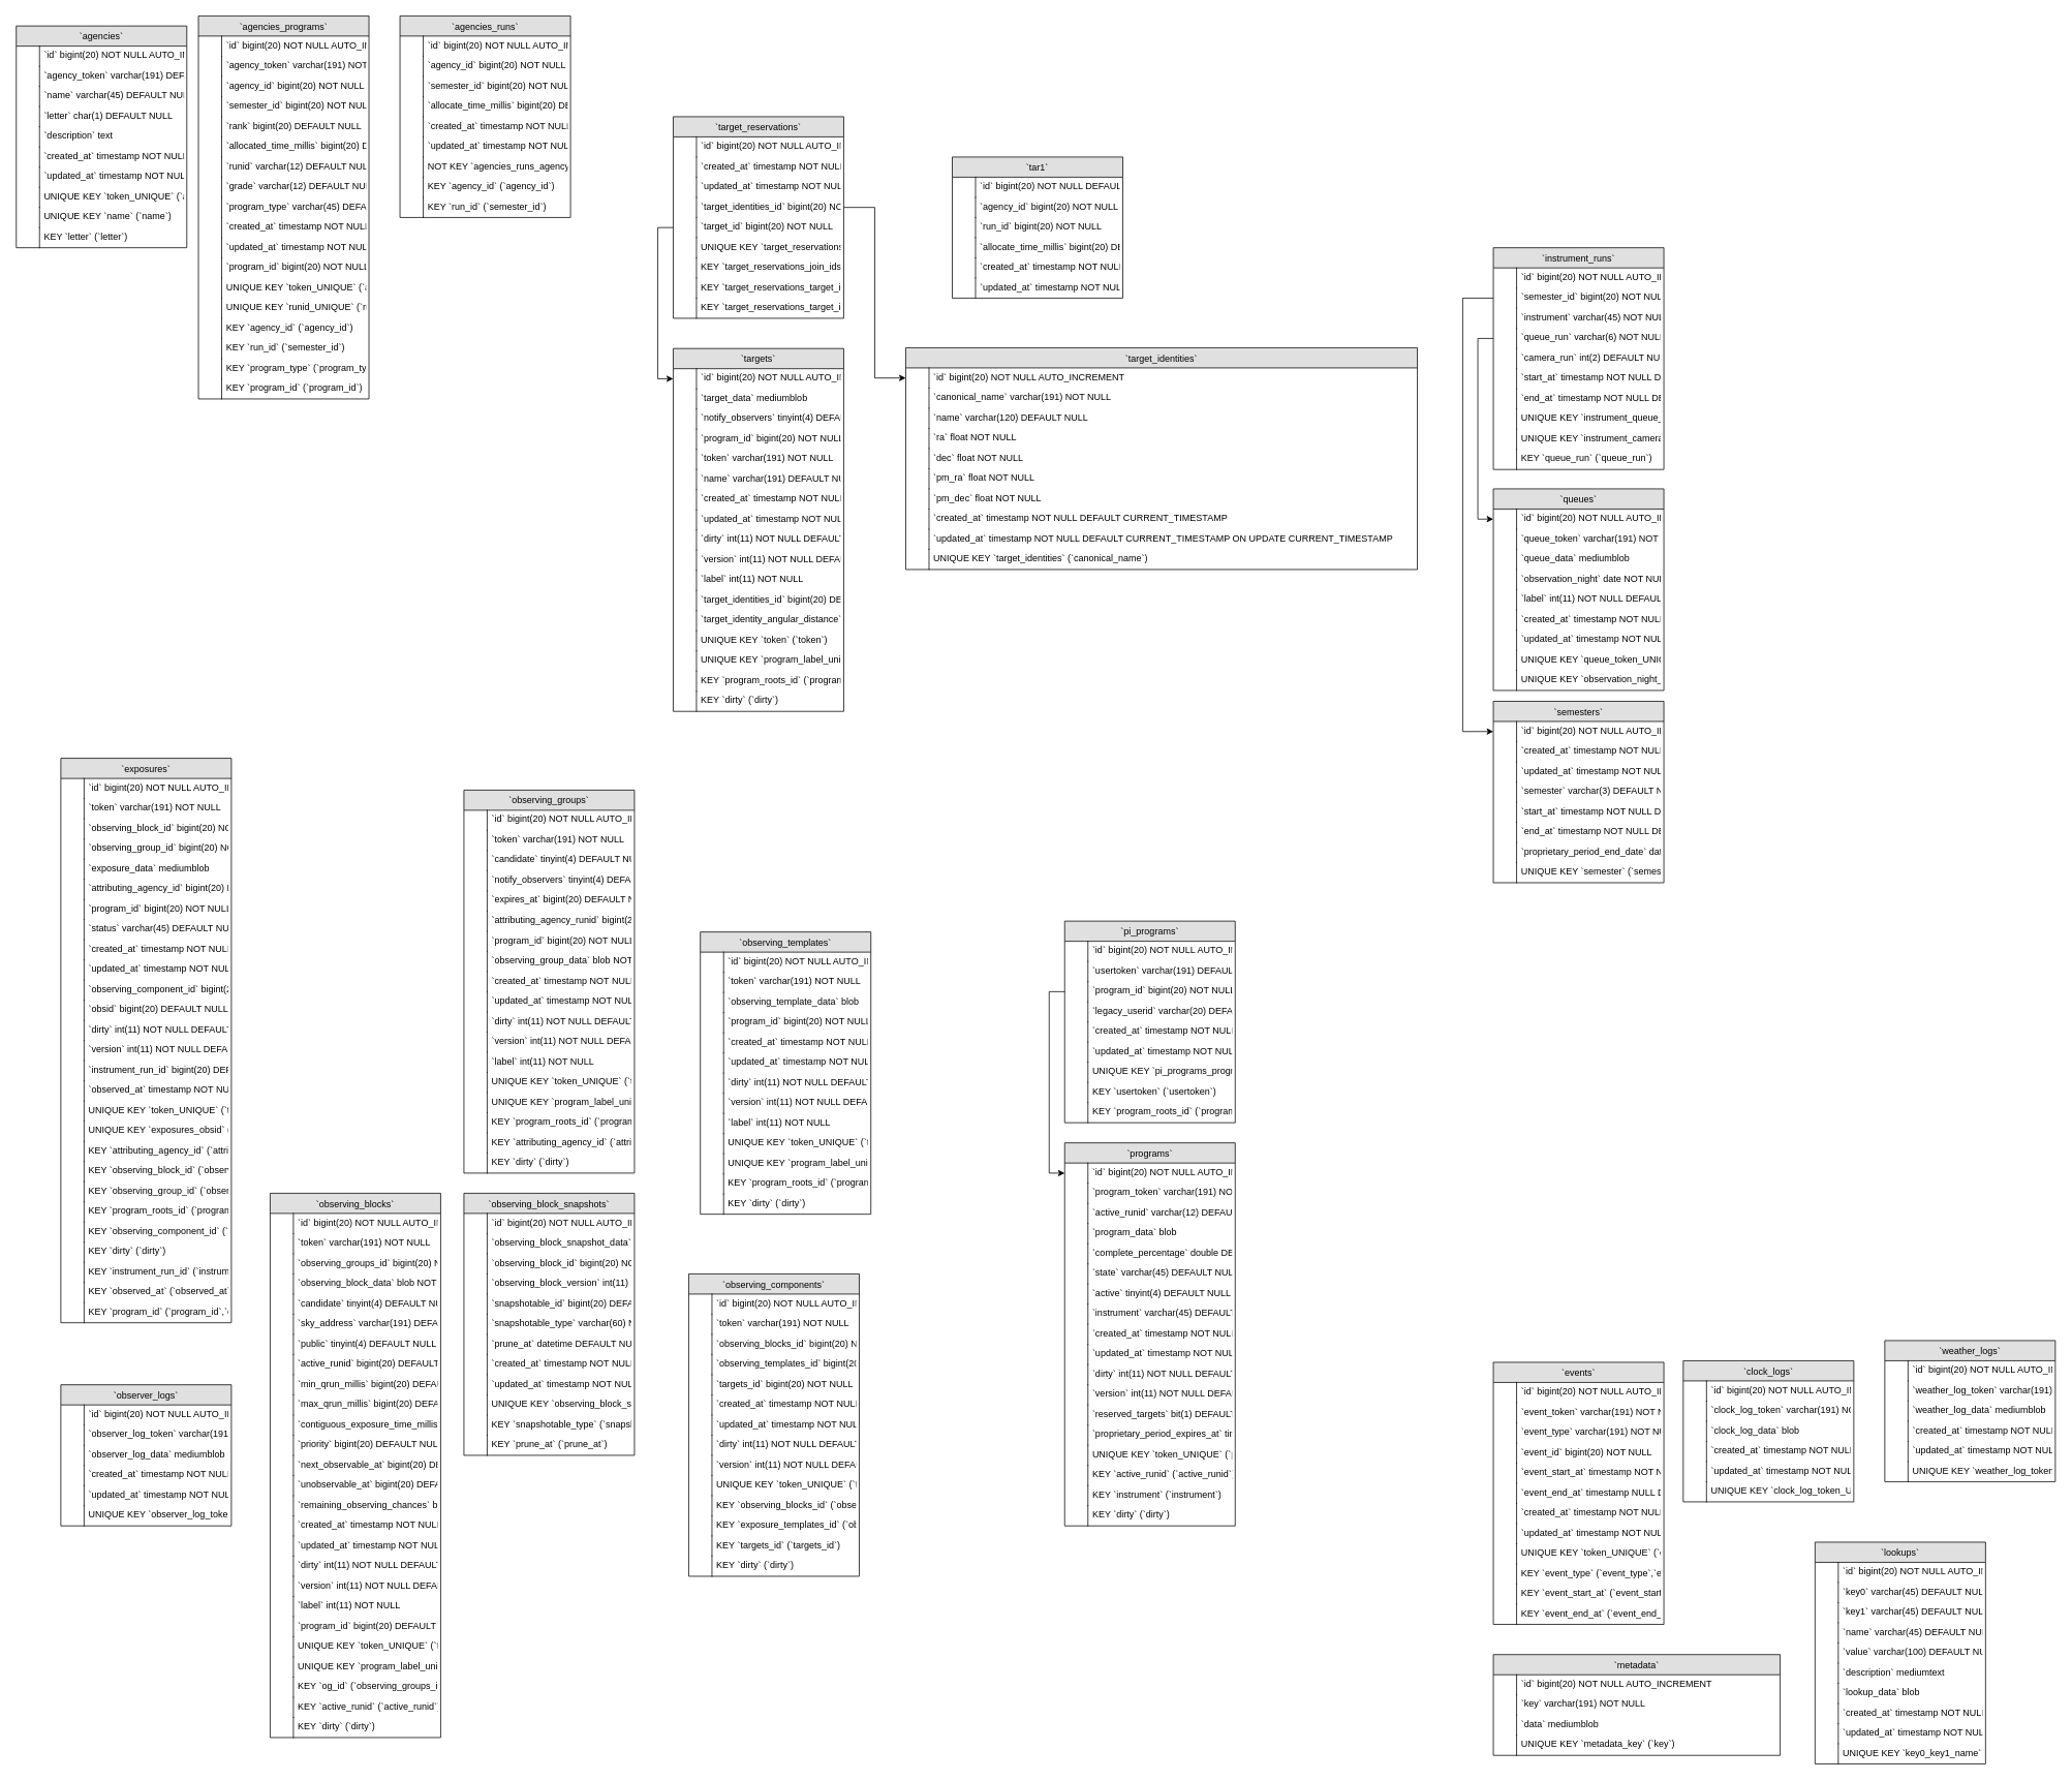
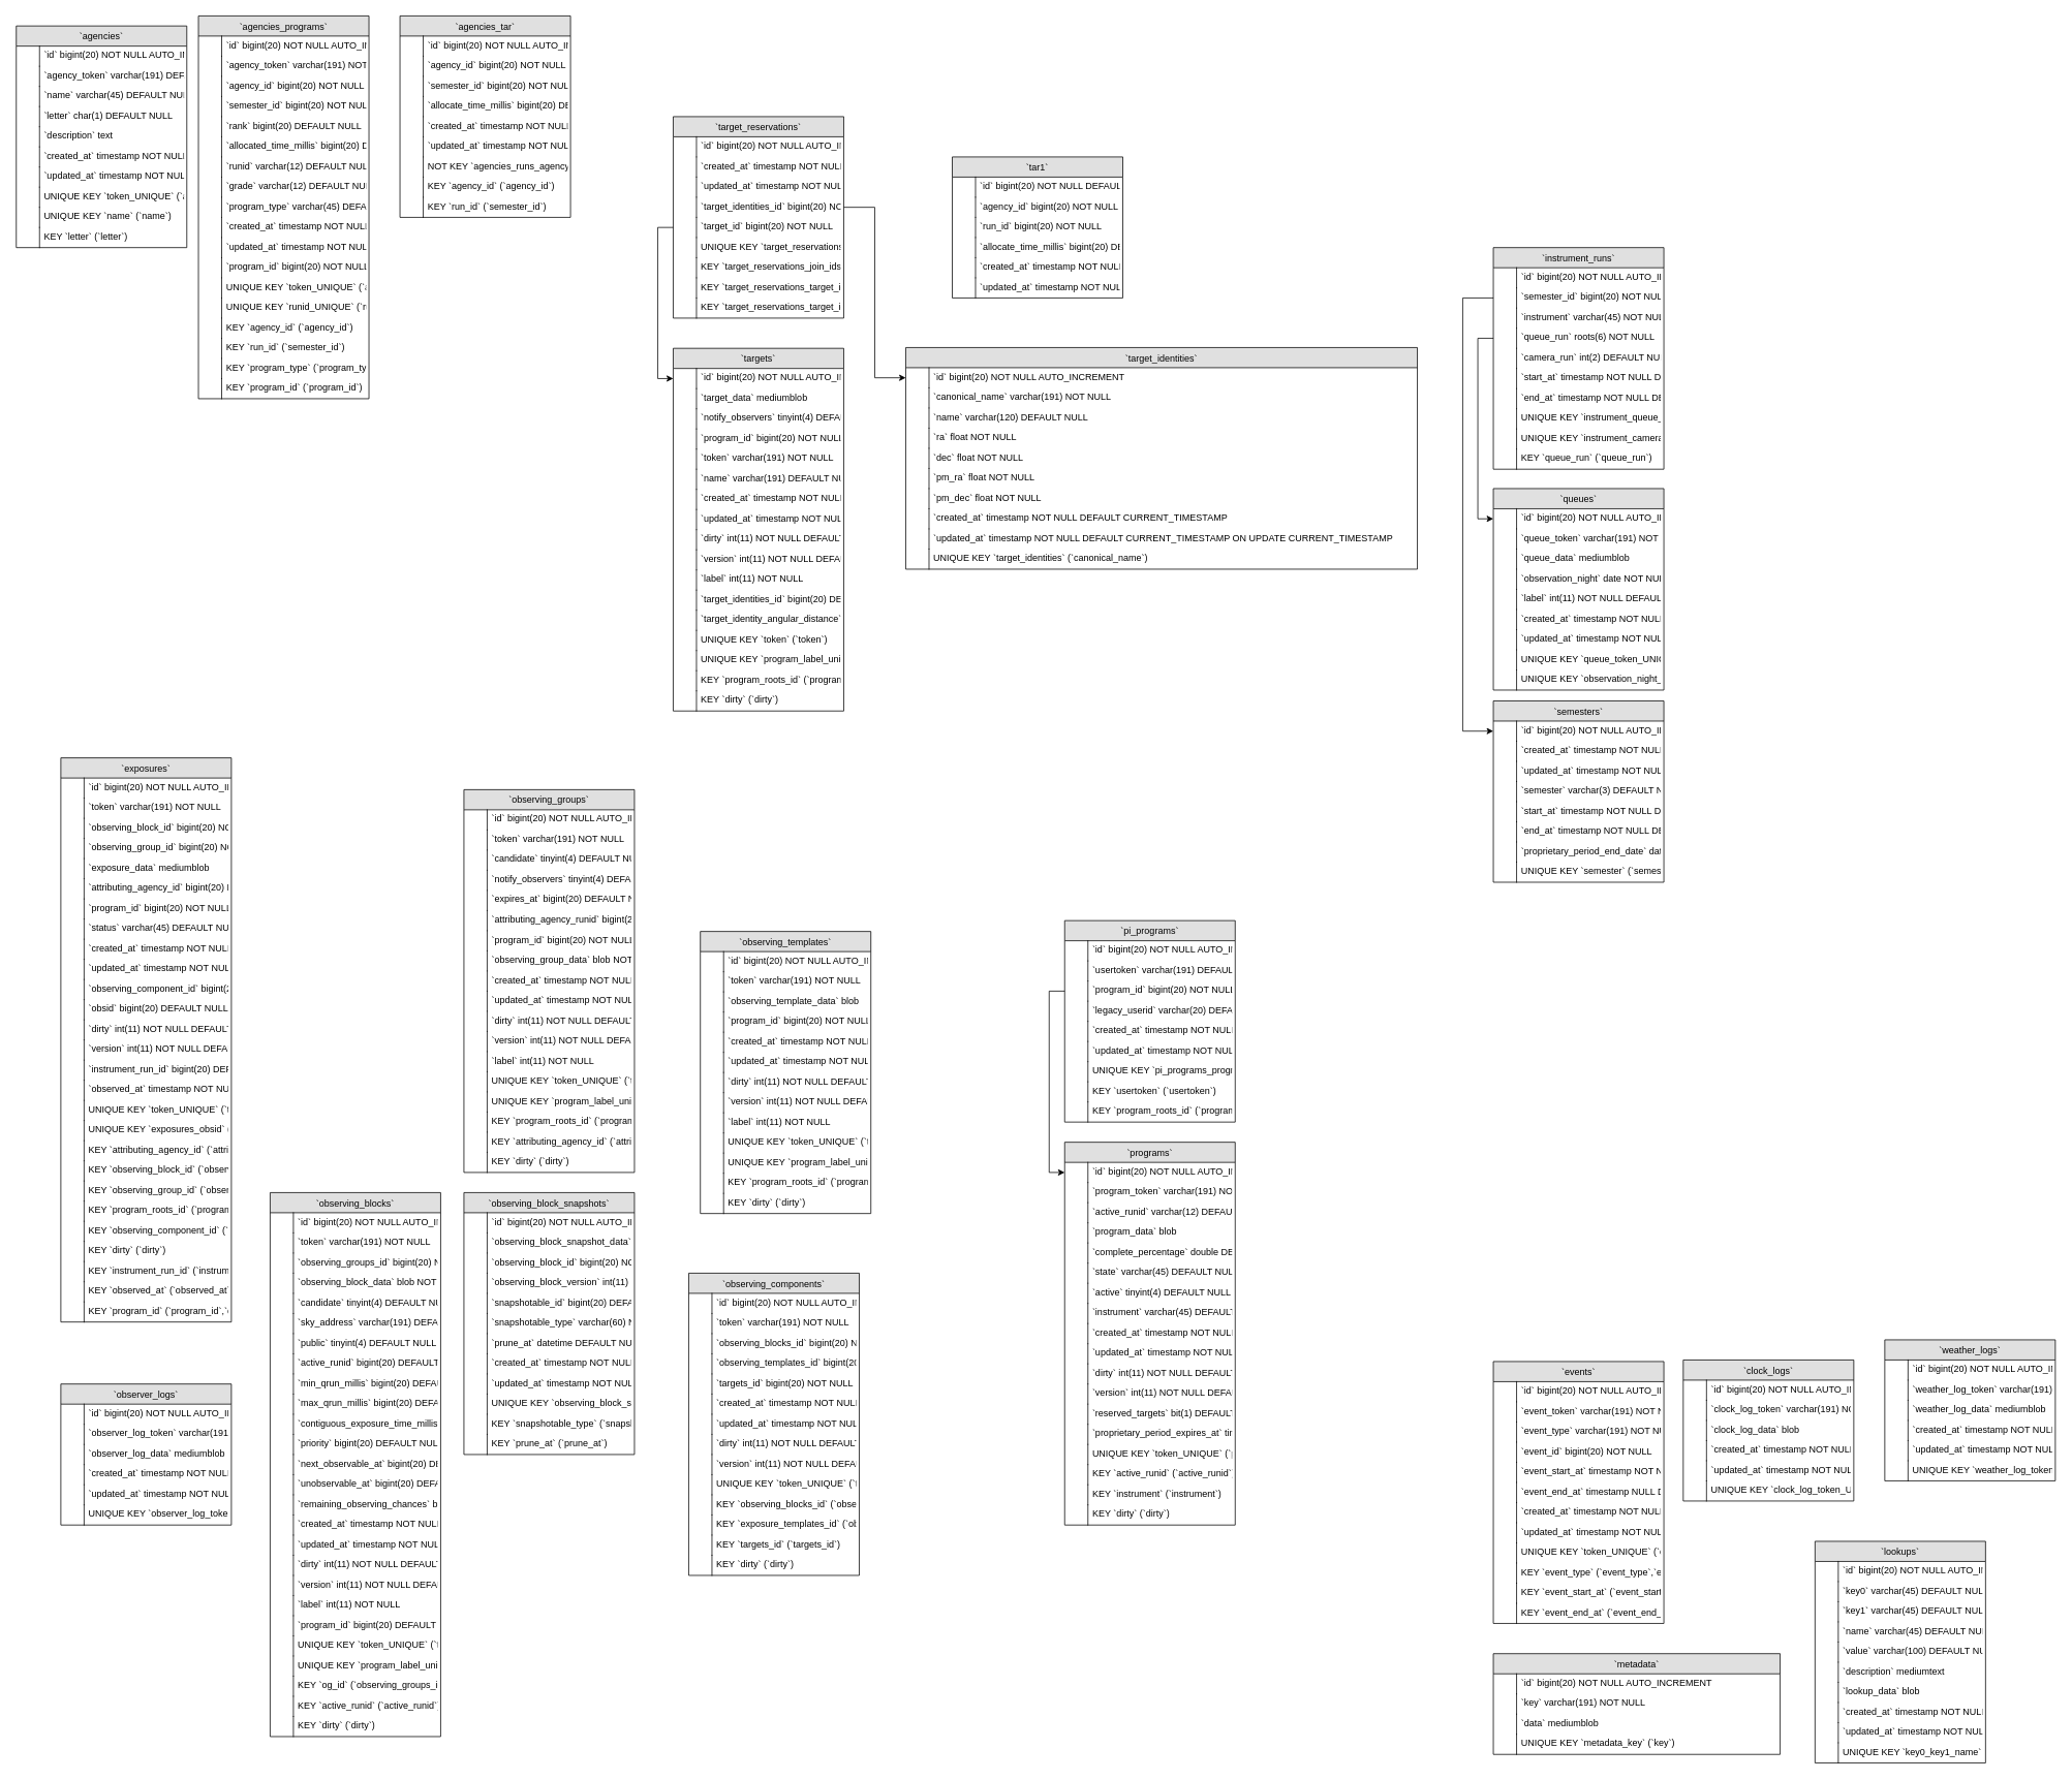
- <mxCell id="60" value="`agencies_runs`" style="swimlane;fontStyle=0;childLayout=stackLayout;horizontal=1;startSize=26;fillColor=#e0e0e0;horizontalStack=0;resizeParent=1;resizeLast=0;collapsible=1;marginBottom=0;swimlaneFillColor=#ffffff;align=center;" vertex="1" parent="1"><mxGeometry x="515.5" y="20" width="220" height="260" as="geometry"><mxRectangle x="560" y="40" width="120" height="26" as="alternateBounds" /></mxGeometry></mxCell>
+ <mxCell id="60" value="`agencies_tar`" style="swimlane;fontStyle=0;childLayout=stackLayout;horizontal=1;startSize=26;fillColor=#e0e0e0;horizontalStack=0;resizeParent=1;resizeLast=0;collapsible=1;marginBottom=0;swimlaneFillColor=#ffffff;align=center;" vertex="1" parent="1"><mxGeometry x="515.5" y="20" width="220" height="260" as="geometry"><mxRectangle x="560" y="40" width="120" height="26" as="alternateBounds" /></mxGeometry></mxCell>
- <mxCell id="179" value="`queue_run` varchar(6) NOT NULL" style="shape=partialRectangle;top=0;left=0;right=0;bottom=0;align=left;verticalAlign=top;spacingTop=-2;fillColor=none;spacingLeft=34;spacingRight=4;overflow=hidden;rotatable=0;points=[[0,0.5],[1,0.5]];portConstraint=eastwest;dropTarget=0;" vertex="1" parent="172"><mxGeometry y="104" width="220" height="26" as="geometry" /></mxCell>
+ <mxCell id="179" value="`queue_run` roots(6) NOT NULL" style="shape=partialRectangle;top=0;left=0;right=0;bottom=0;align=left;verticalAlign=top;spacingTop=-2;fillColor=none;spacingLeft=34;spacingRight=4;overflow=hidden;rotatable=0;points=[[0,0.5],[1,0.5]];portConstraint=eastwest;dropTarget=0;" vertex="1" parent="172"><mxGeometry y="104" width="220" height="26" as="geometry" /></mxCell>
